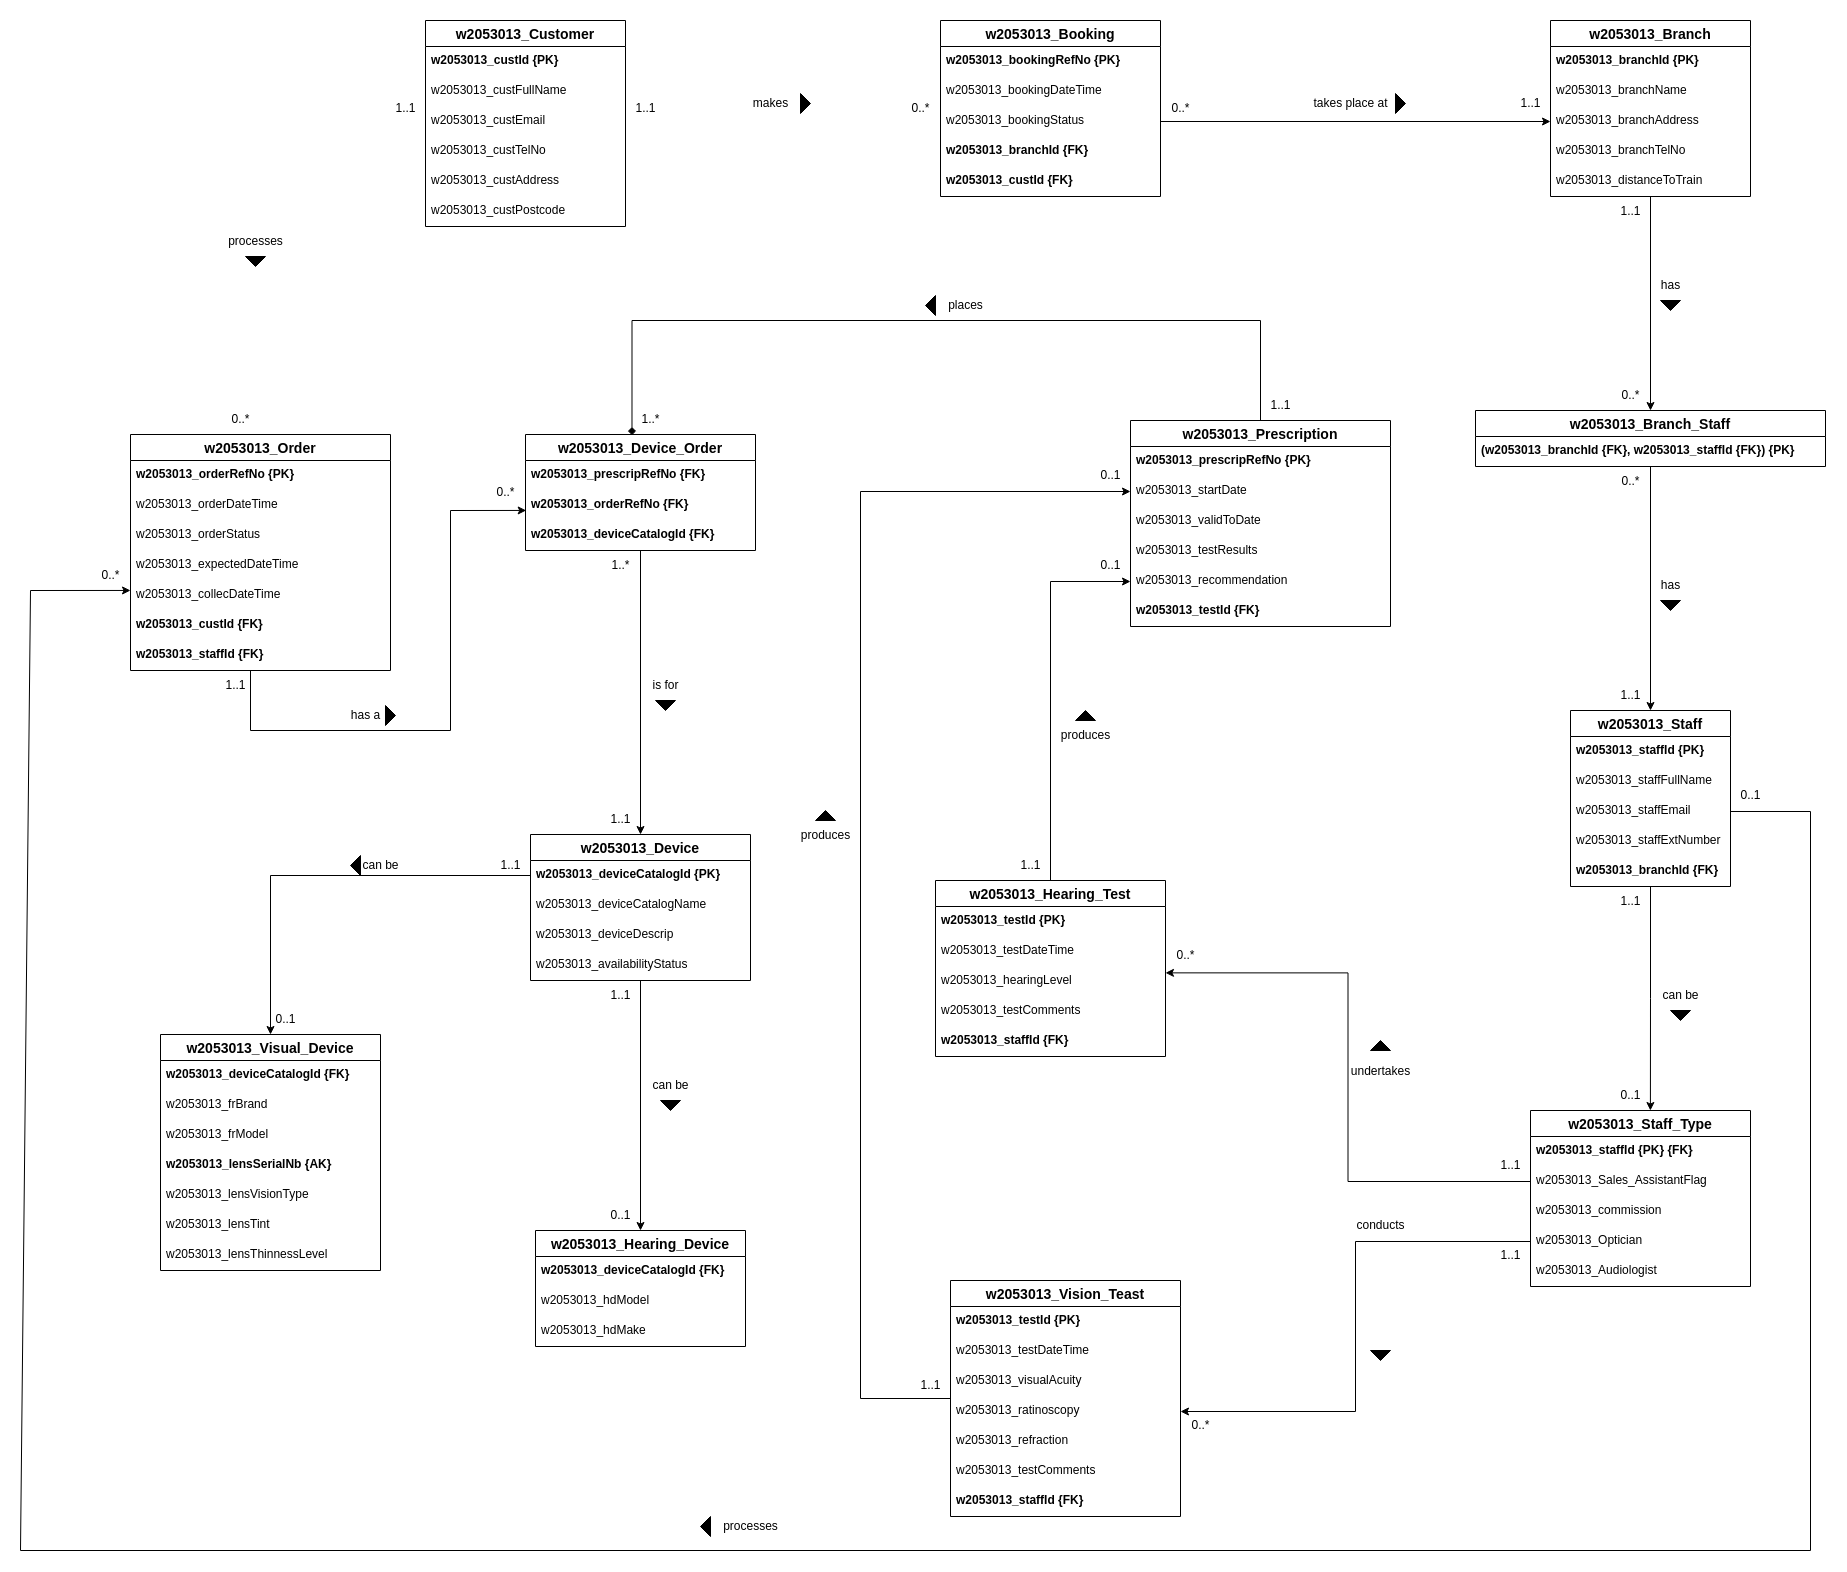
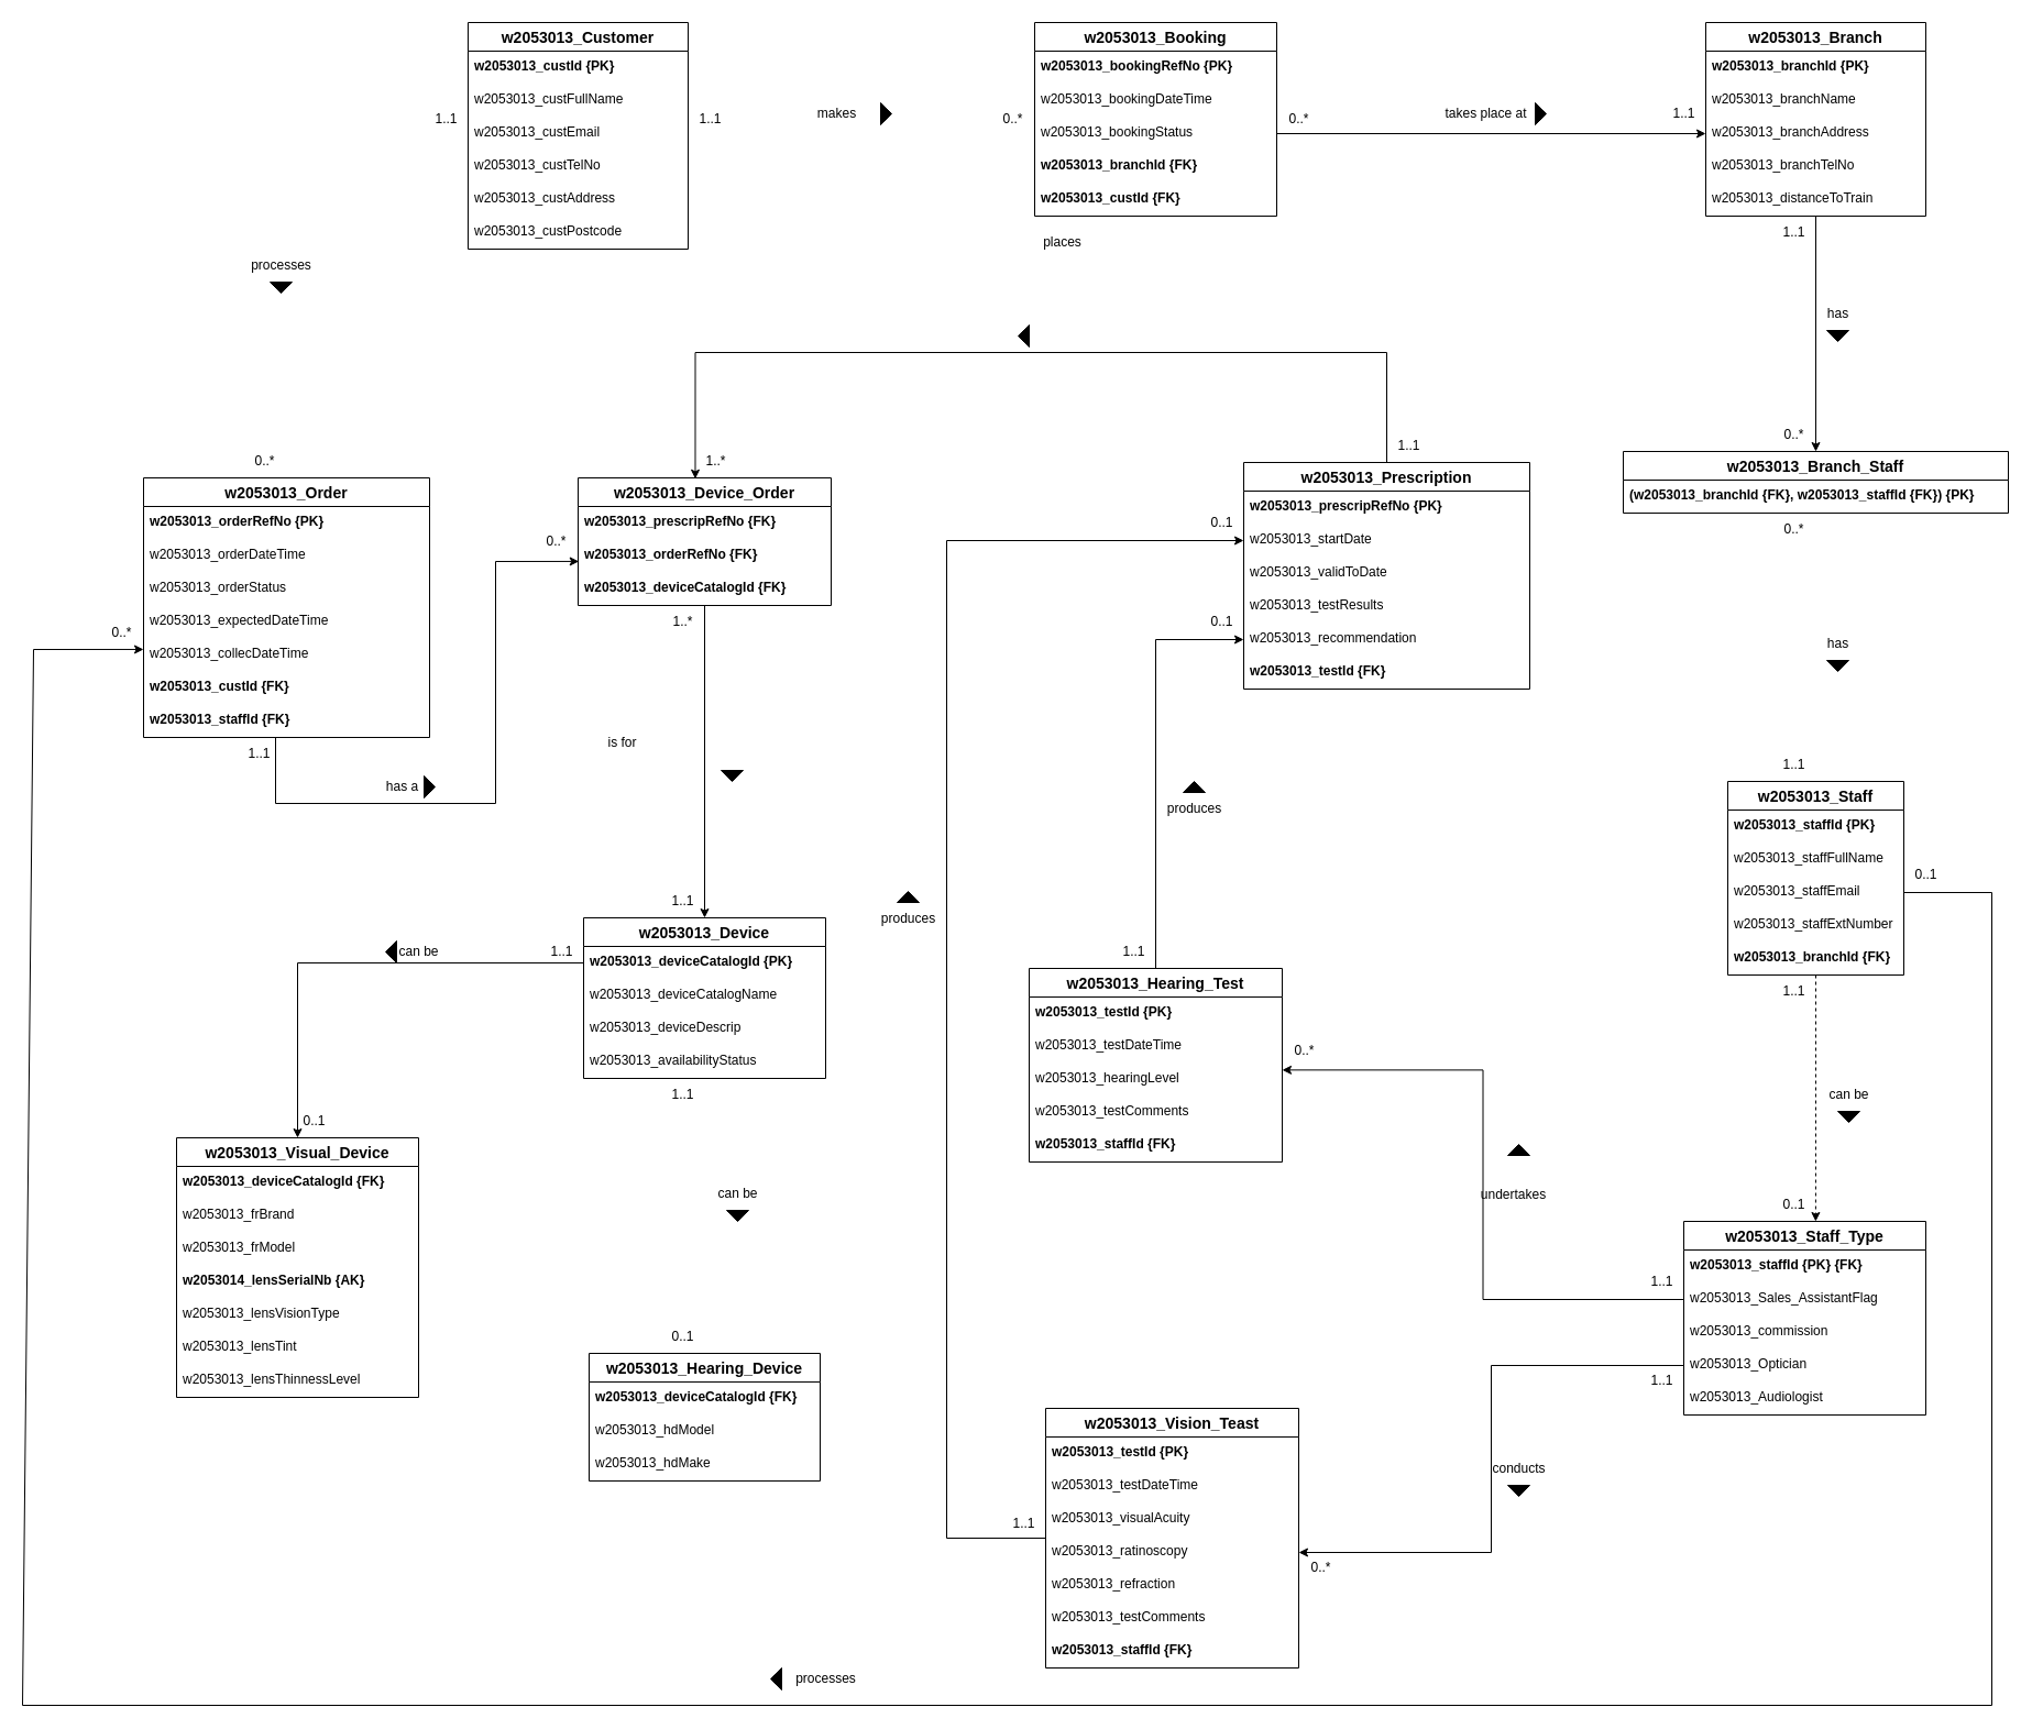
- <mxCell id="91" value="makes" style="text;html=1;align=center;verticalAlign=middle;resizable=0;points=[];autosize=1;strokeColor=none;fillColor=none;" vertex="1" parent="1"><mxGeometry x="740" y="88" width="60" height="30" as="geometry" /></mxCell>
+ <mxCell id="91" value="makes" style="text;html=1;align=center;verticalAlign=middle;resizable=0;points=[];autosize=1;strokeColor=none;fillColor=none;" vertex="1" parent="1"><mxGeometry x="730" y="88" width="60" height="30" as="geometry" /></mxCell>
- <mxCell id="139" value="places" style="text;html=1;align=center;verticalAlign=middle;resizable=0;points=[];autosize=1;strokeColor=none;fillColor=none;" vertex="1" parent="1"><mxGeometry x="935" y="290" width="60" height="30" as="geometry" /></mxCell>
+ <mxCell id="139" value="places" style="text;html=1;align=center;verticalAlign=middle;resizable=0;points=[];autosize=1;strokeColor=none;fillColor=none;" vertex="1" parent="1"><mxGeometry x="935" y="205" width="60" height="30" as="geometry" /></mxCell>
- <mxCell id="14" style="edgeStyle=orthogonalEdgeStyle;rounded=0;orthogonalLoop=1;jettySize=auto;html=1;entryX=0.463;entryY=0.007;entryDx=0;entryDy=0;entryPerimeter=0;endArrow=diamond;" edge="1" parent="1" source="15" target="80"><mxGeometry relative="1" as="geometry"><Array as="points"><mxPoint x="1260" y="320" /><mxPoint x="631" y="320" /></Array></mxGeometry></mxCell>
+ <mxCell id="14" style="edgeStyle=orthogonalEdgeStyle;rounded=0;orthogonalLoop=1;jettySize=auto;html=1;entryX=0.463;entryY=0.007;entryDx=0;entryDy=0;entryPerimeter=0;" edge="1" parent="1" source="15" target="80"><mxGeometry relative="1" as="geometry"><Array as="points"><mxPoint x="1260" y="320" /><mxPoint x="631" y="320" /></Array></mxGeometry></mxCell>
- <mxCell id="95" style="edgeStyle=orthogonalEdgeStyle;rounded=0;orthogonalLoop=1;jettySize=auto;html=1;entryX=0.5;entryY=0;entryDx=0;entryDy=0;" edge="1" parent="1" source="96" target="45"><mxGeometry relative="1" as="geometry" /></mxCell>
- <mxCell id="133" value="is for" style="text;html=1;align=center;verticalAlign=middle;resizable=0;points=[];autosize=1;strokeColor=none;fillColor=none;" vertex="1" parent="1"><mxGeometry x="640" y="670" width="50" height="30" as="geometry" /></mxCell>
+ <mxCell id="133" value="is for" style="text;html=1;align=center;verticalAlign=middle;resizable=0;points=[];autosize=1;strokeColor=none;fillColor=none;" vertex="1" parent="1"><mxGeometry x="540" y="660" width="50" height="30" as="geometry" /></mxCell>
- <mxCell id="44" style="edgeStyle=orthogonalEdgeStyle;rounded=0;orthogonalLoop=1;jettySize=auto;html=1;entryX=0.545;entryY=0;entryDx=0;entryDy=0;entryPerimeter=0;" edge="1" parent="1" source="45" target="84"><mxGeometry relative="1" as="geometry" /></mxCell>
+ <mxCell id="44" style="edgeStyle=orthogonalEdgeStyle;rounded=0;orthogonalLoop=1;jettySize=auto;html=1;entryX=0.545;entryY=0;entryDx=0;entryDy=0;entryPerimeter=0;dashed=1;" edge="1" parent="1" source="45" target="84"><mxGeometry relative="1" as="geometry" /></mxCell>
- <mxCell id="120" value="undertakes" style="text;html=1;align=center;verticalAlign=middle;resizable=0;points=[];autosize=1;strokeColor=none;fillColor=none;" vertex="1" parent="1"><mxGeometry x="1340" y="1056" width="80" height="30" as="geometry" /></mxCell>
+ <mxCell id="120" value="undertakes" style="text;html=1;align=center;verticalAlign=middle;resizable=0;points=[];autosize=1;strokeColor=none;fillColor=none;" vertex="1" parent="1"><mxGeometry x="1335" y="1071" width="80" height="30" as="geometry" /></mxCell>
- <mxCell id="73" style="edgeStyle=orthogonalEdgeStyle;rounded=0;orthogonalLoop=1;jettySize=auto;html=1;entryX=0.5;entryY=0;entryDx=0;entryDy=0;" edge="1" parent="1" source="74" target="2"><mxGeometry relative="1" as="geometry" /></mxCell>
- <mxCell id="69" value="w2053013_lensSerialNb {AK}" style="text;strokeColor=none;fillColor=none;spacingLeft=4;spacingRight=4;overflow=hidden;rotatable=0;points=[[0,0.5],[1,0.5]];portConstraint=eastwest;fontSize=12;fontStyle=1" vertex="1" parent="65"><mxGeometry y="116" width="220" height="30" as="geometry" /></mxCell>
+ <mxCell id="69" value="w2053014_lensSerialNb {AK}" style="text;strokeColor=none;fillColor=none;spacingLeft=4;spacingRight=4;overflow=hidden;rotatable=0;points=[[0,0.5],[1,0.5]];portConstraint=eastwest;fontSize=12;fontStyle=1" vertex="1" parent="65"><mxGeometry y="116" width="220" height="30" as="geometry" /></mxCell>
- <mxCell id="122" value="conducts" style="text;html=1;align=center;verticalAlign=middle;resizable=0;points=[];autosize=1;strokeColor=none;fillColor=none;" vertex="1" parent="1"><mxGeometry x="1345" y="1210" width="70" height="30" as="geometry" /></mxCell>
+ <mxCell id="122" value="conducts" style="text;html=1;align=center;verticalAlign=middle;resizable=0;points=[];autosize=1;strokeColor=none;fillColor=none;" vertex="1" parent="1"><mxGeometry x="1345" y="1320" width="70" height="30" as="geometry" /></mxCell>
